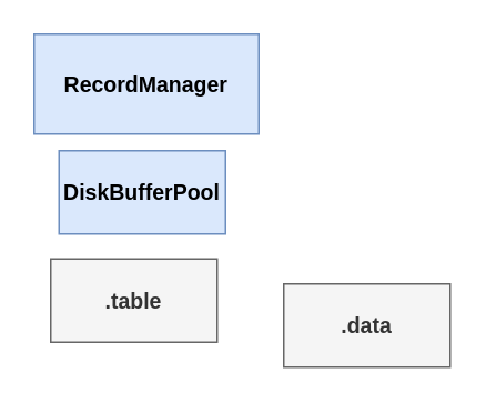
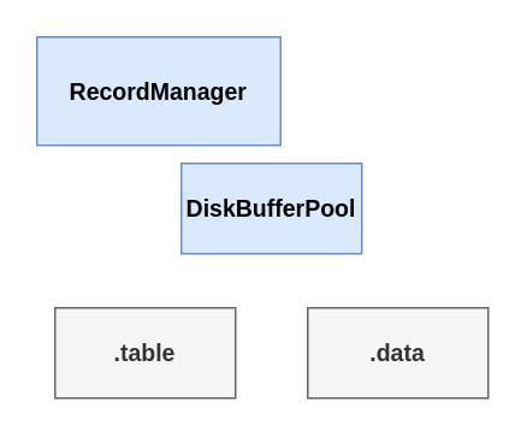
- <mxCell id="2" value="DiskBufferPool" style="rounded=0;whiteSpace=wrap;html=1;fontSize=13;fontStyle=1;fillColor=#dae8fc;strokeColor=#6c8ebf;" parent="1" vertex="1"><mxGeometry x="35" y="90" width="100" height="50" as="geometry" /></mxCell>
+ <mxCell id="2" value="DiskBufferPool" style="rounded=0;whiteSpace=wrap;html=1;fontSize=13;fontStyle=1;fillColor=#dae8fc;strokeColor=#6c8ebf;" parent="1" vertex="1"><mxGeometry x="100" y="90" width="100" height="50" as="geometry" /></mxCell>
- <mxCell id="3" value=".table" style="rounded=0;whiteSpace=wrap;html=1;fontSize=13;fontStyle=1;fillColor=#f5f5f5;fontColor=#333333;strokeColor=#666666;" parent="1" vertex="1"><mxGeometry x="30" y="155" width="100" height="50" as="geometry" /></mxCell>
+ <mxCell id="3" value=".table" style="rounded=0;whiteSpace=wrap;html=1;fontSize=13;fontStyle=1;fillColor=#f5f5f5;fontColor=#333333;strokeColor=#666666;" parent="1" vertex="1"><mxGeometry x="30" y="170" width="100" height="50" as="geometry" /></mxCell>
